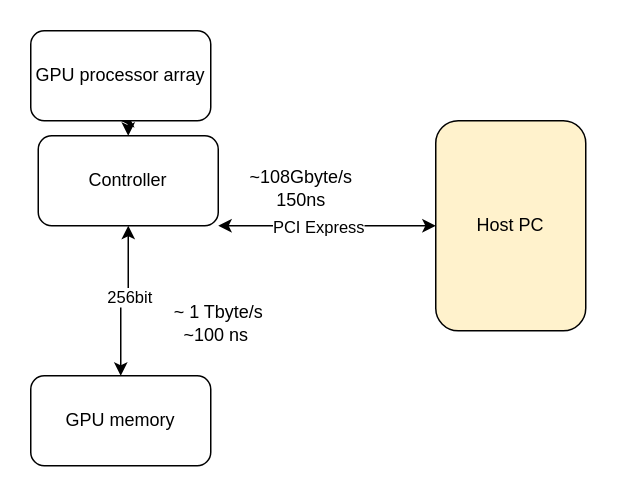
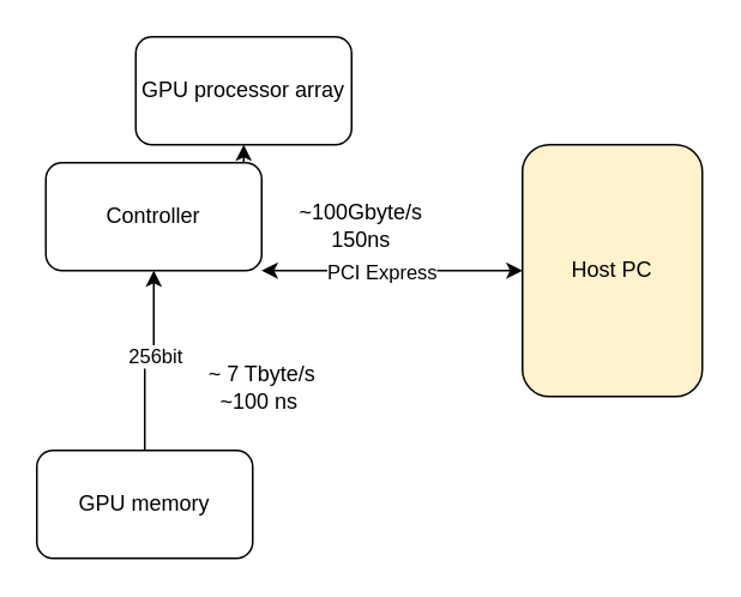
- <mxCell id="7" value="GPU processor array" style="rounded=1;whiteSpace=wrap;html=1;" vertex="1" parent="1"><mxGeometry x="20" y="20" width="120" height="60" as="geometry" /></mxCell>
+ <mxCell id="7" value="GPU processor array" style="rounded=1;whiteSpace=wrap;html=1;" vertex="1" parent="1"><mxGeometry x="75" y="20" width="120" height="60" as="geometry" /></mxCell>
- <mxCell id="12" value="~108Gbyte/s&lt;br&gt;150ns" style="text;html=1;align=center;verticalAlign=middle;resizable=0;points=[];autosize=1;strokeColor=none;fillColor=none;" vertex="1" parent="1"><mxGeometry x="160" y="110" width="80" height="30" as="geometry" /></mxCell>
+ <mxCell id="12" value="~100Gbyte/s&lt;br&gt;150ns" style="text;html=1;align=center;verticalAlign=middle;resizable=0;points=[];autosize=1;strokeColor=none;fillColor=none;" vertex="1" parent="1"><mxGeometry x="160" y="110" width="80" height="30" as="geometry" /></mxCell>
- <mxCell id="11" value="~ 1 Tbyte/s&lt;br&gt;~100 ns&amp;nbsp;" style="text;html=1;align=center;verticalAlign=middle;resizable=0;points=[];autosize=1;strokeColor=none;fillColor=none;" vertex="1" parent="1"><mxGeometry x="110" y="200" width="70" height="30" as="geometry" /></mxCell>
+ <mxCell id="11" value="~ 7 Tbyte/s&lt;br&gt;~100 ns&amp;nbsp;" style="text;html=1;align=center;verticalAlign=middle;resizable=0;points=[];autosize=1;strokeColor=none;fillColor=none;" vertex="1" parent="1"><mxGeometry x="110" y="200" width="70" height="30" as="geometry" /></mxCell>
- <mxCell id="8" style="edgeStyle=orthogonalEdgeStyle;rounded=0;orthogonalLoop=1;jettySize=auto;html=1;exitX=0.5;exitY=1;exitDx=0;exitDy=0;entryX=0.5;entryY=0;entryDx=0;entryDy=0;startArrow=classic;startFill=1;" edge="1" parent="1" source="10" target="5"><mxGeometry relative="1" as="geometry" /></mxCell>
+ <mxCell id="8" style="edgeStyle=orthogonalEdgeStyle;rounded=0;orthogonalLoop=1;jettySize=auto;html=1;exitX=0.5;exitY=1;exitDx=0;exitDy=0;entryX=0.5;entryY=0;entryDx=0;entryDy=0;startArrow=classic;startFill=1;endArrow=none;" edge="1" parent="1" source="10" target="5"><mxGeometry relative="1" as="geometry" /></mxCell>
